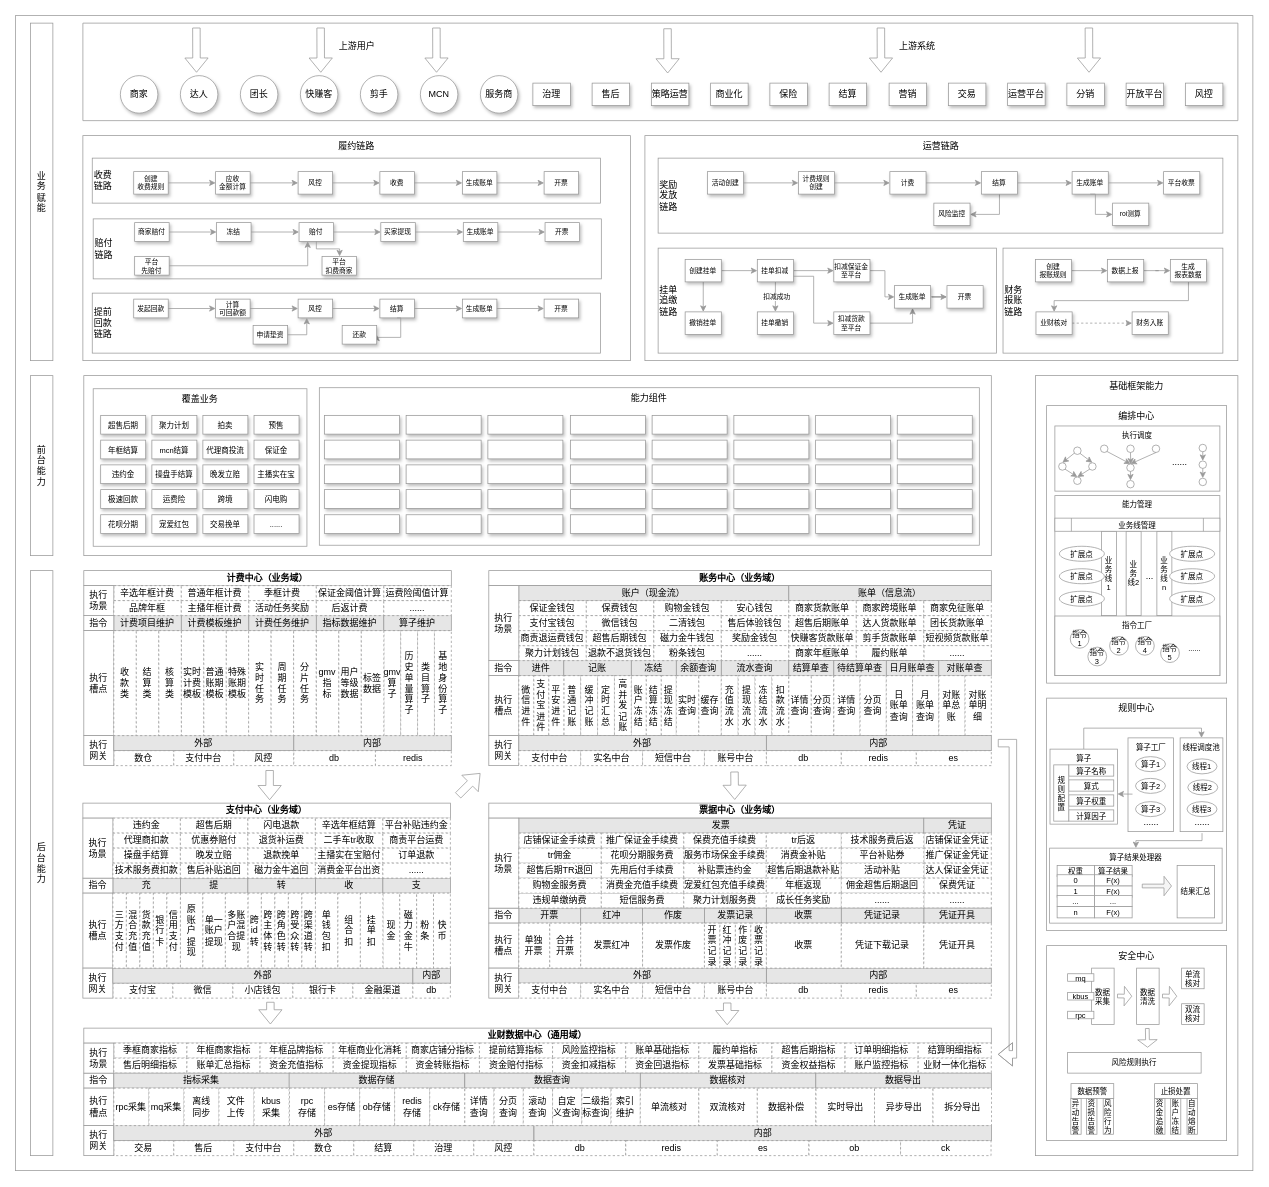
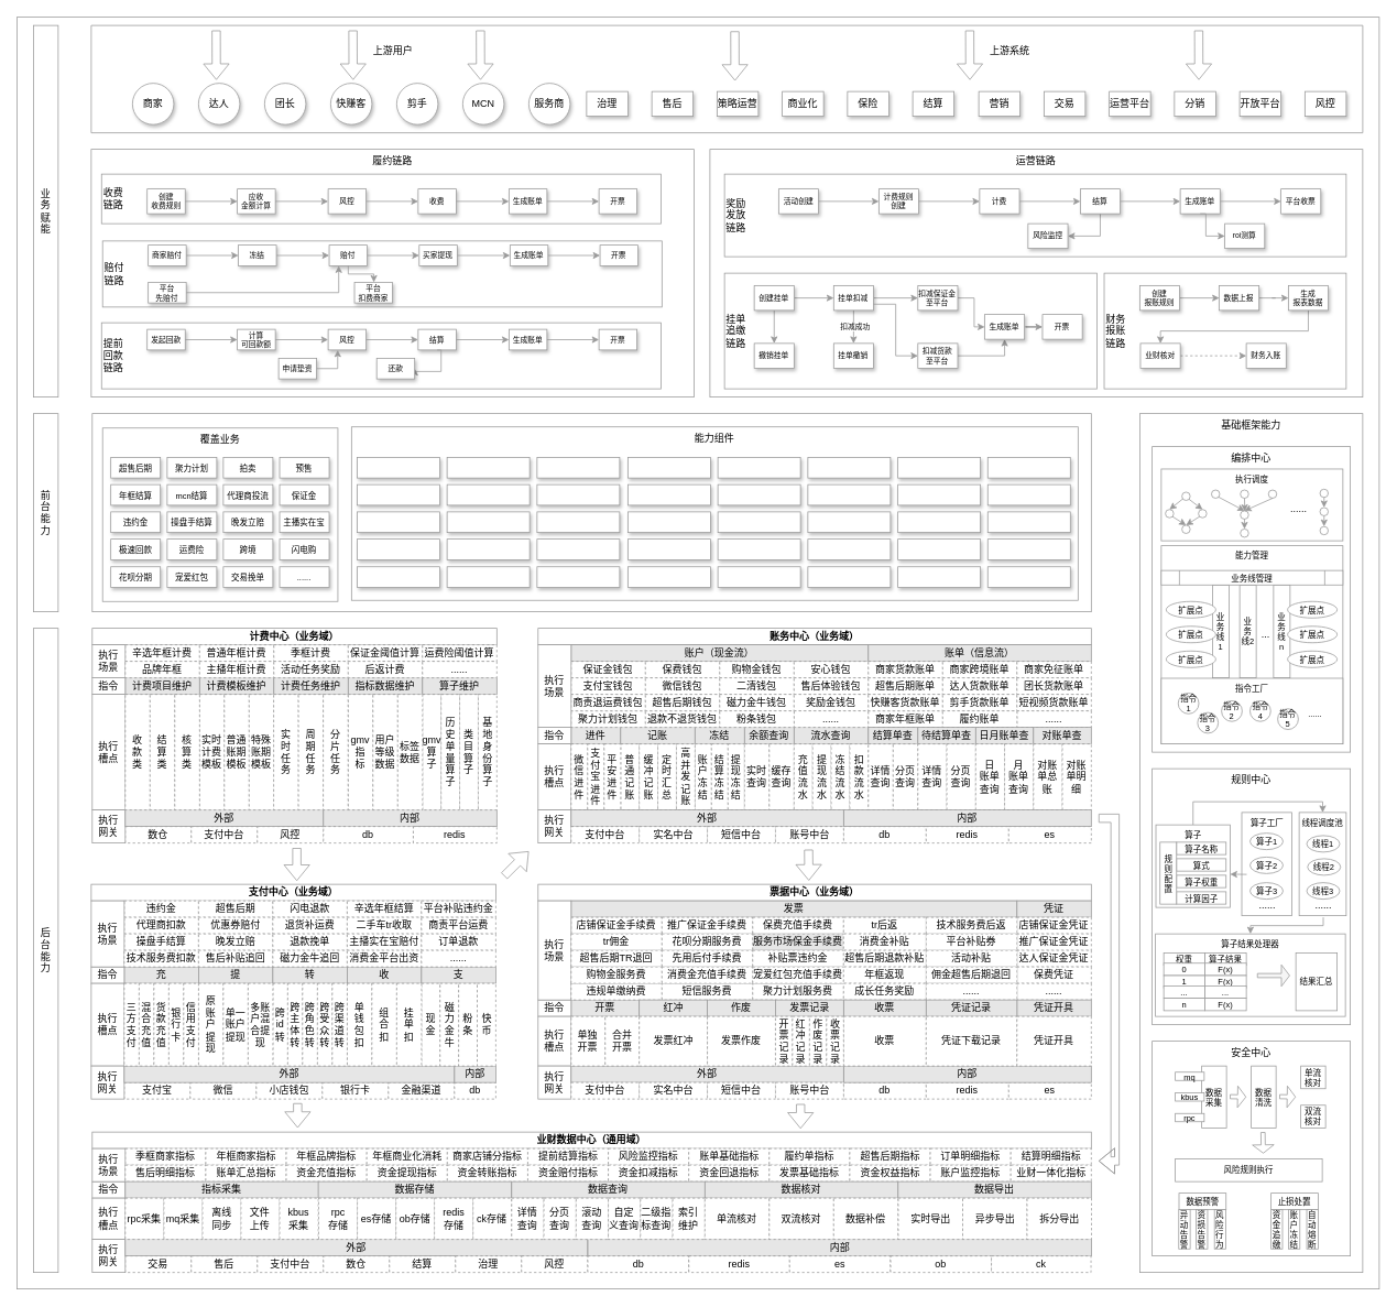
- <mxCell id="137" value="服务市场保金手续费" style="rounded=0;whiteSpace=wrap;html=1;strokeColor=#999999;fillColor=#FFFFFF;dashed=1;" vertex="1" parent="1"><mxGeometry x="911.25" y="1130" width="110" height="20" as="geometry" /></mxCell>
+ <mxCell id="137" value="服务市场保金手续费" style="rounded=0;whiteSpace=wrap;html=1;strokeColor=#999999;fillColor=#e6e6e6;dashed=1;" vertex="1" parent="1"><mxGeometry x="911.25" y="1130" width="110" height="20" as="geometry" /></mxCell>
